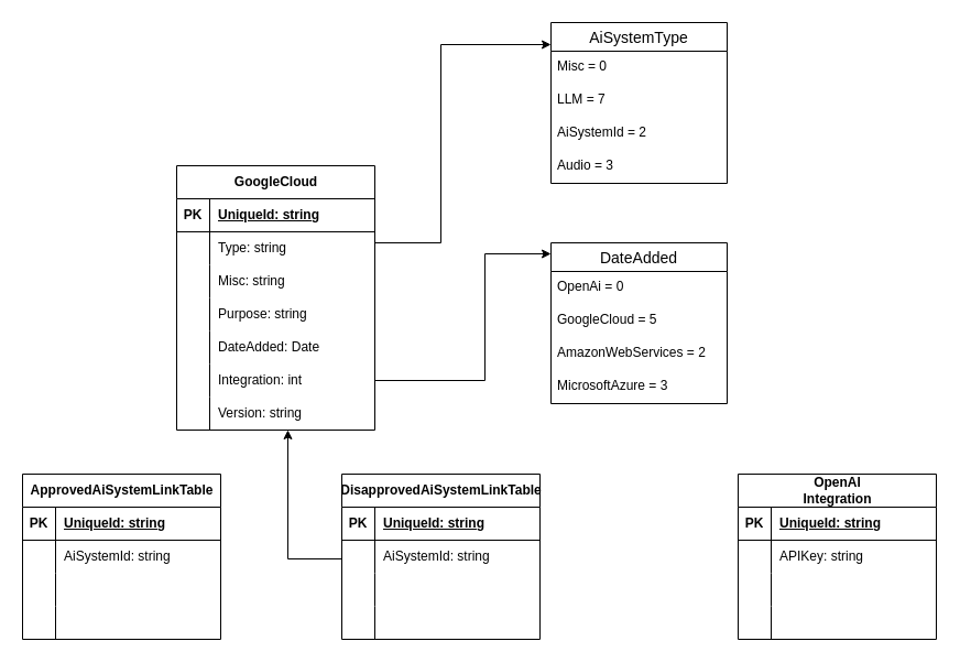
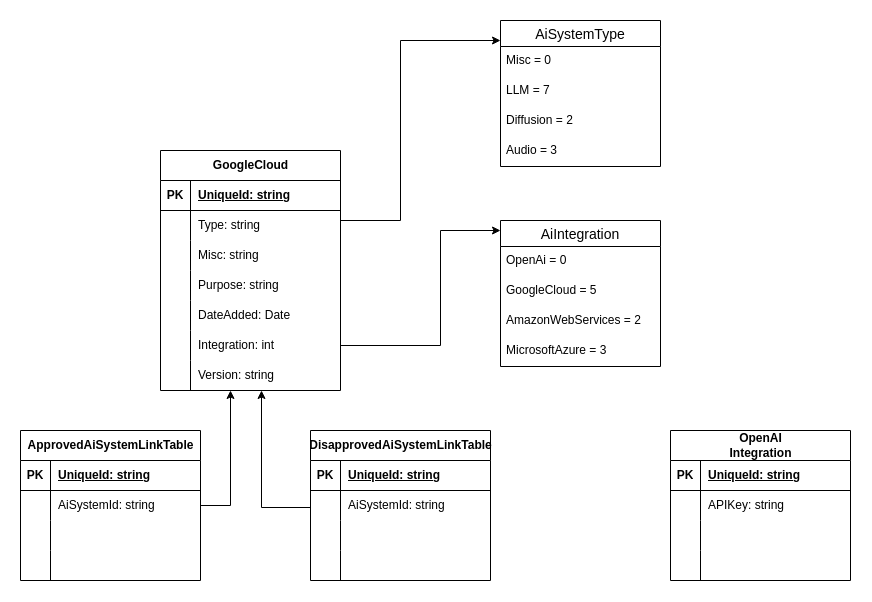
- <mxCell id="27" value="AiSystemId = 2" style="text;strokeColor=none;fillColor=none;spacingLeft=4;spacingRight=4;overflow=hidden;rotatable=0;points=[[0,0.5],[1,0.5]];portConstraint=eastwest;fontSize=12;whiteSpace=wrap;html=1;" parent="24" vertex="1"><mxGeometry y="86" width="160" height="30" as="geometry" /></mxCell>
+ <mxCell id="27" value="Diffusion = 2" style="text;strokeColor=none;fillColor=none;spacingLeft=4;spacingRight=4;overflow=hidden;rotatable=0;points=[[0,0.5],[1,0.5]];portConstraint=eastwest;fontSize=12;whiteSpace=wrap;html=1;" parent="24" vertex="1"><mxGeometry y="86" width="160" height="30" as="geometry" /></mxCell>
- <mxCell id="30" value="DateAdded" style="swimlane;fontStyle=0;childLayout=stackLayout;horizontal=1;startSize=26;horizontalStack=0;resizeParent=1;resizeParentMax=0;resizeLast=0;collapsible=1;marginBottom=0;align=center;fontSize=14;" parent="1" vertex="1"><mxGeometry x="500" y="220" width="160" height="146" as="geometry" /></mxCell>
+ <mxCell id="30" value="AiIntegration" style="swimlane;fontStyle=0;childLayout=stackLayout;horizontal=1;startSize=26;horizontalStack=0;resizeParent=1;resizeParentMax=0;resizeLast=0;collapsible=1;marginBottom=0;align=center;fontSize=14;" parent="1" vertex="1"><mxGeometry x="500" y="220" width="160" height="146" as="geometry" /></mxCell>
+ <mxCell id="51" style="edgeStyle=orthogonalEdgeStyle;rounded=0;orthogonalLoop=1;jettySize=auto;html=1;" parent="1" source="52" target="2" edge="1"><mxGeometry relative="1" as="geometry"><Array as="points"><mxPoint x="230" y="505" /></Array></mxGeometry></mxCell>
